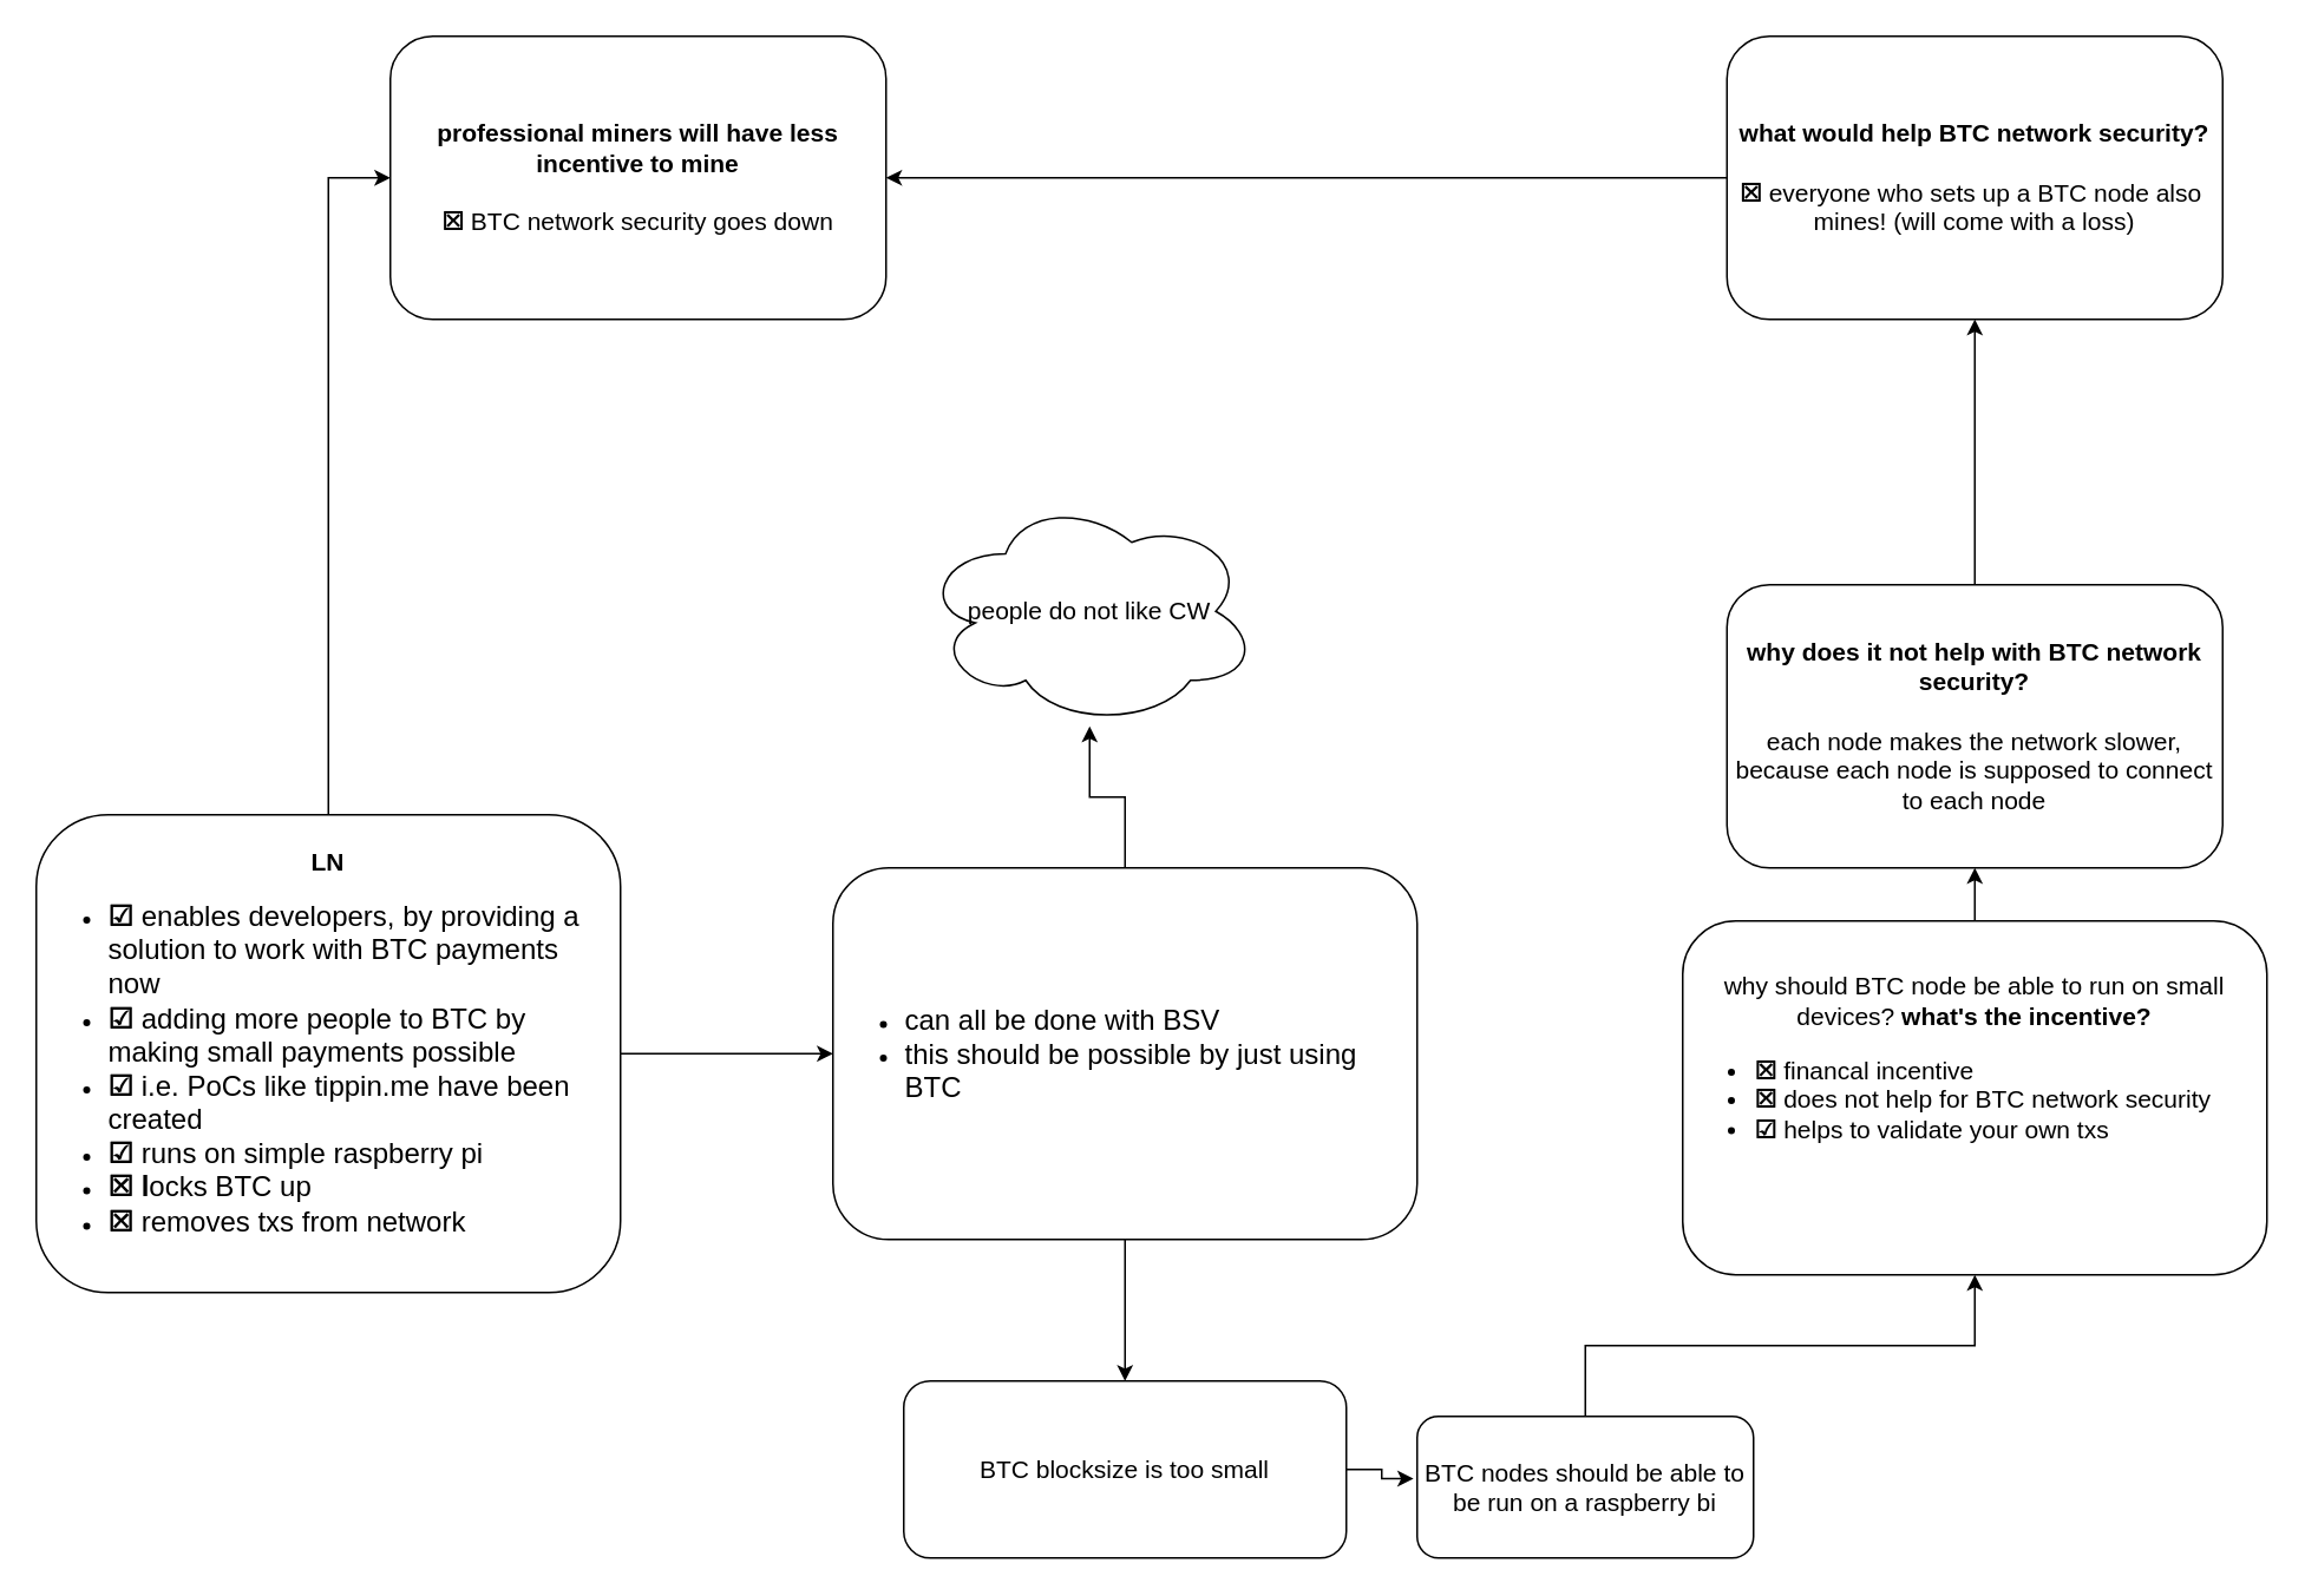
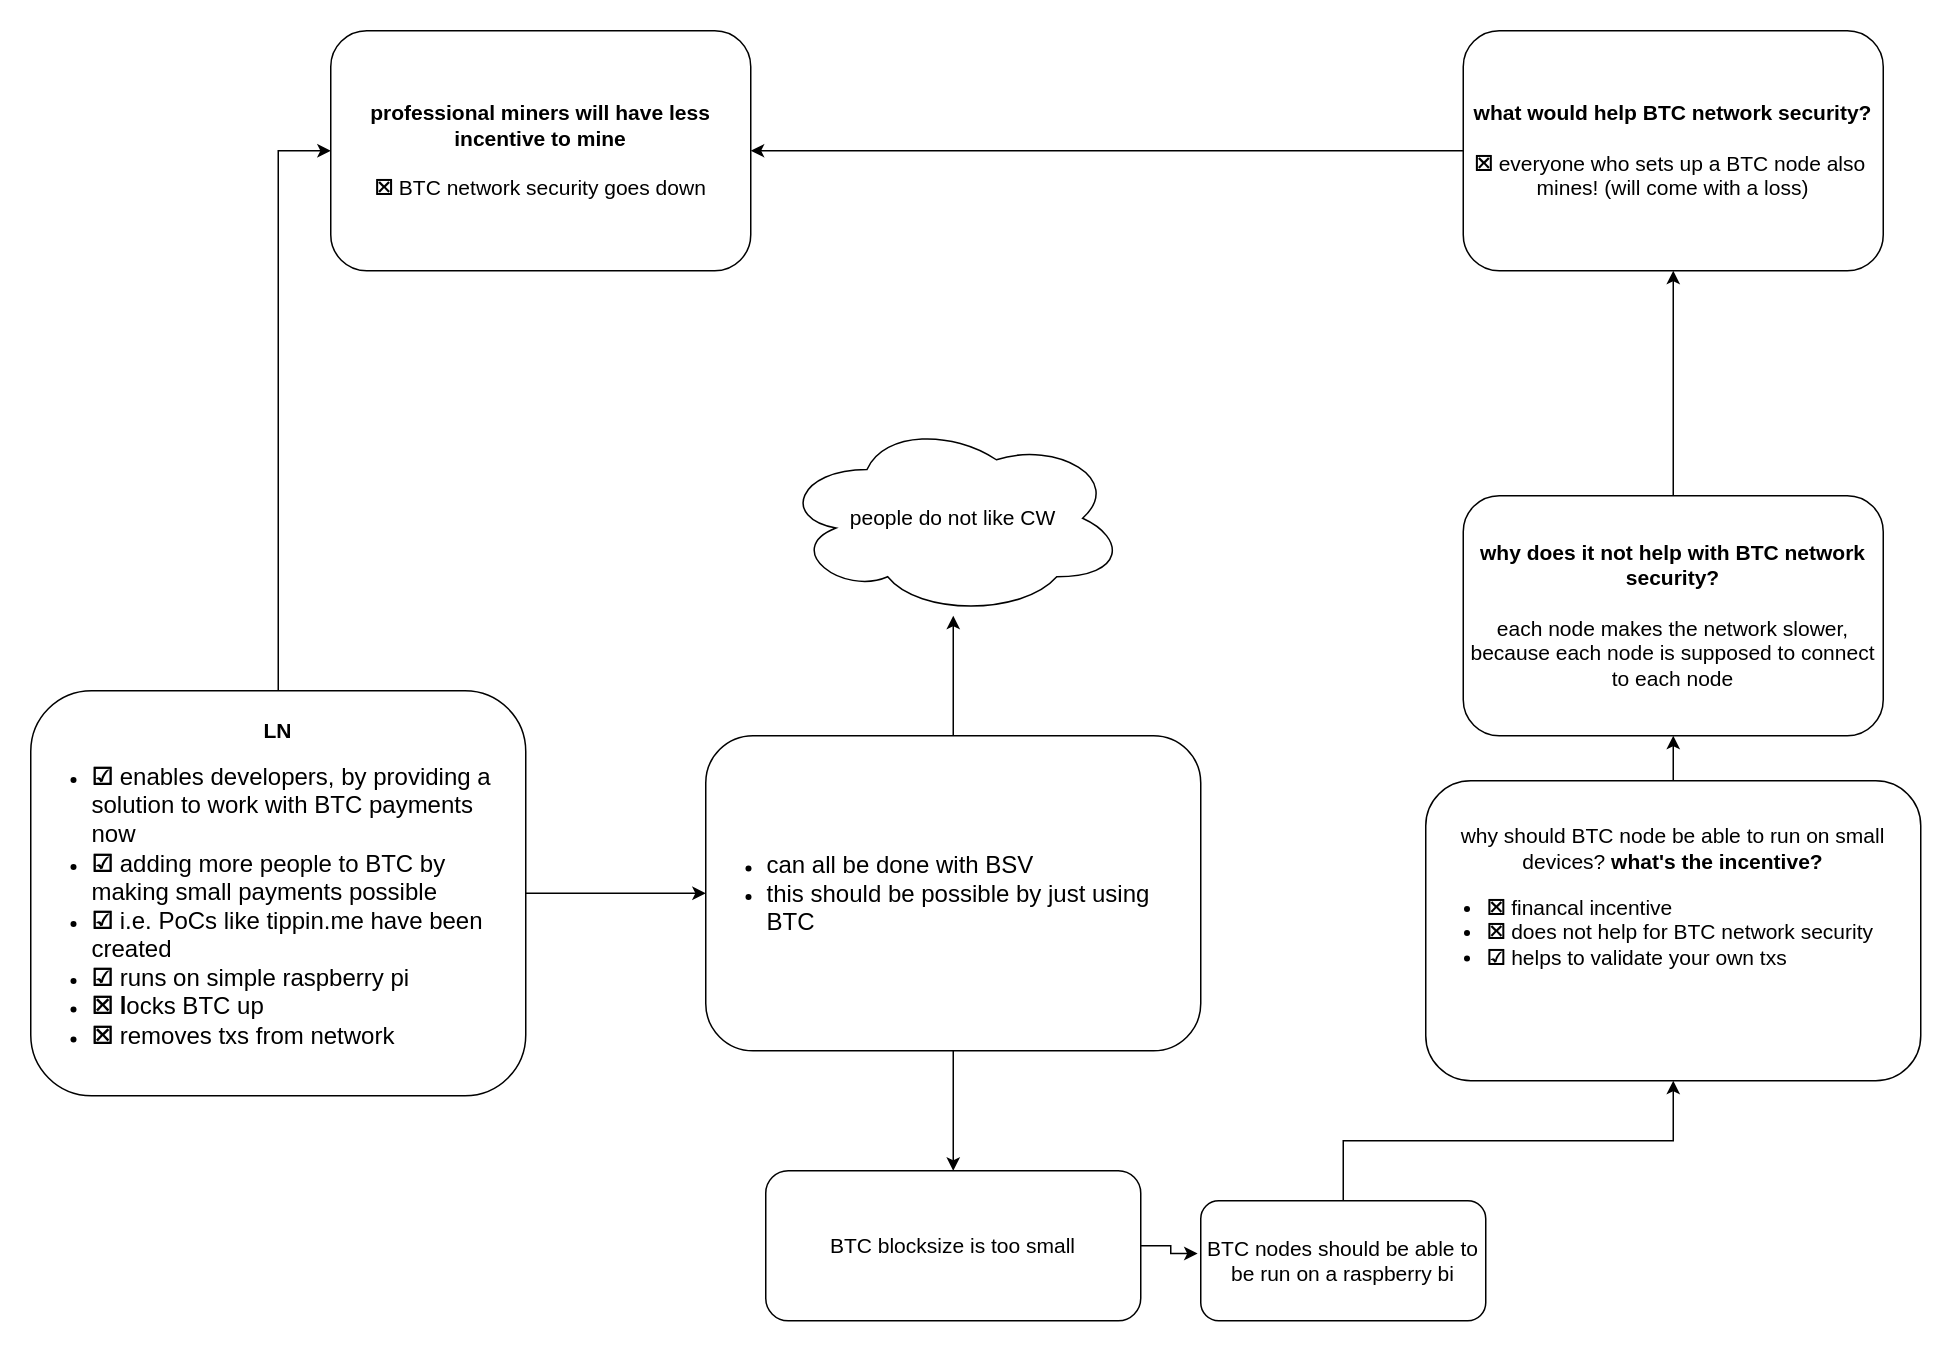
- <mxCell id="8" value="&lt;font style=&quot;font-size: 14px&quot;&gt;people do not like CW&lt;/font&gt;" style="ellipse;shape=cloud;whiteSpace=wrap;html=1;" vertex="1" parent="1"><mxGeometry x="520" y="280" width="190" height="130" as="geometry" /></mxCell>
+ <mxCell id="8" value="&lt;font style=&quot;font-size: 14px&quot;&gt;people do not like CW&lt;/font&gt;" style="ellipse;shape=cloud;whiteSpace=wrap;html=1;" vertex="1" parent="1"><mxGeometry x="520" y="280" width="230" height="130" as="geometry" /></mxCell>
